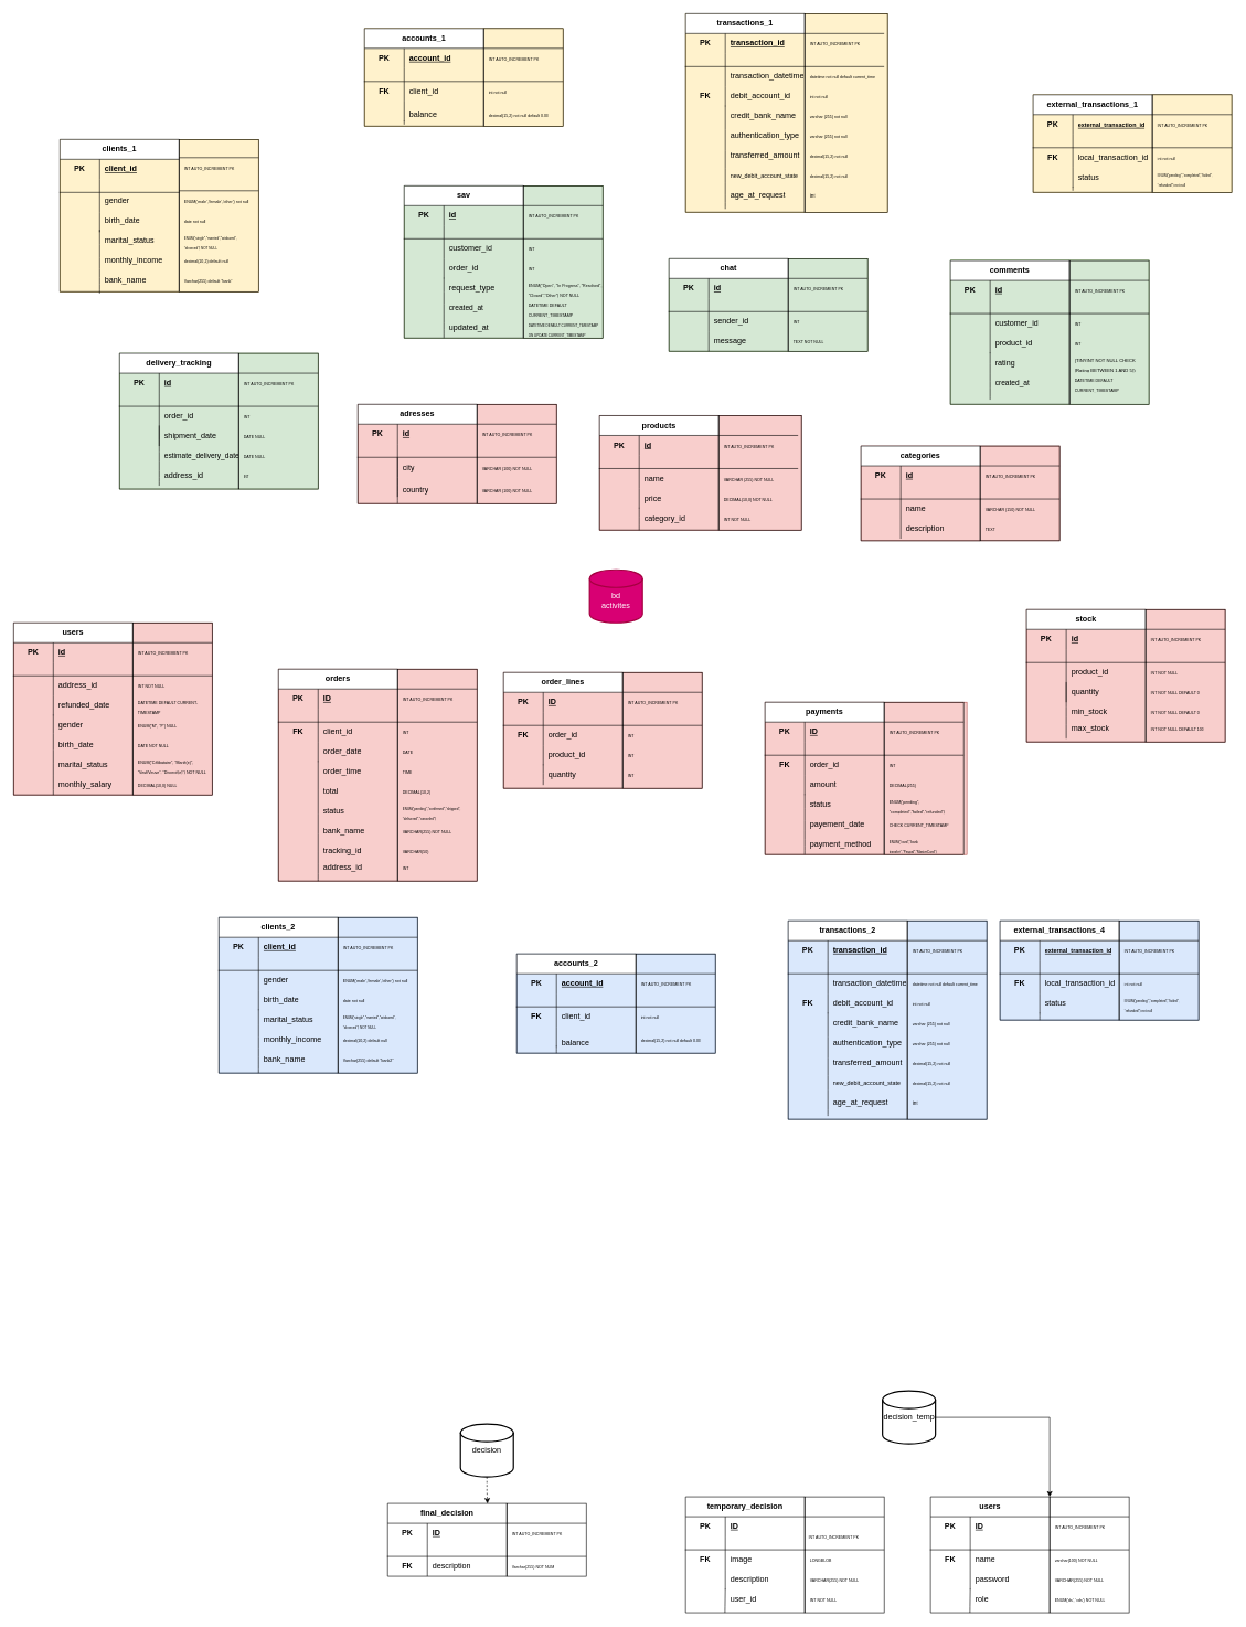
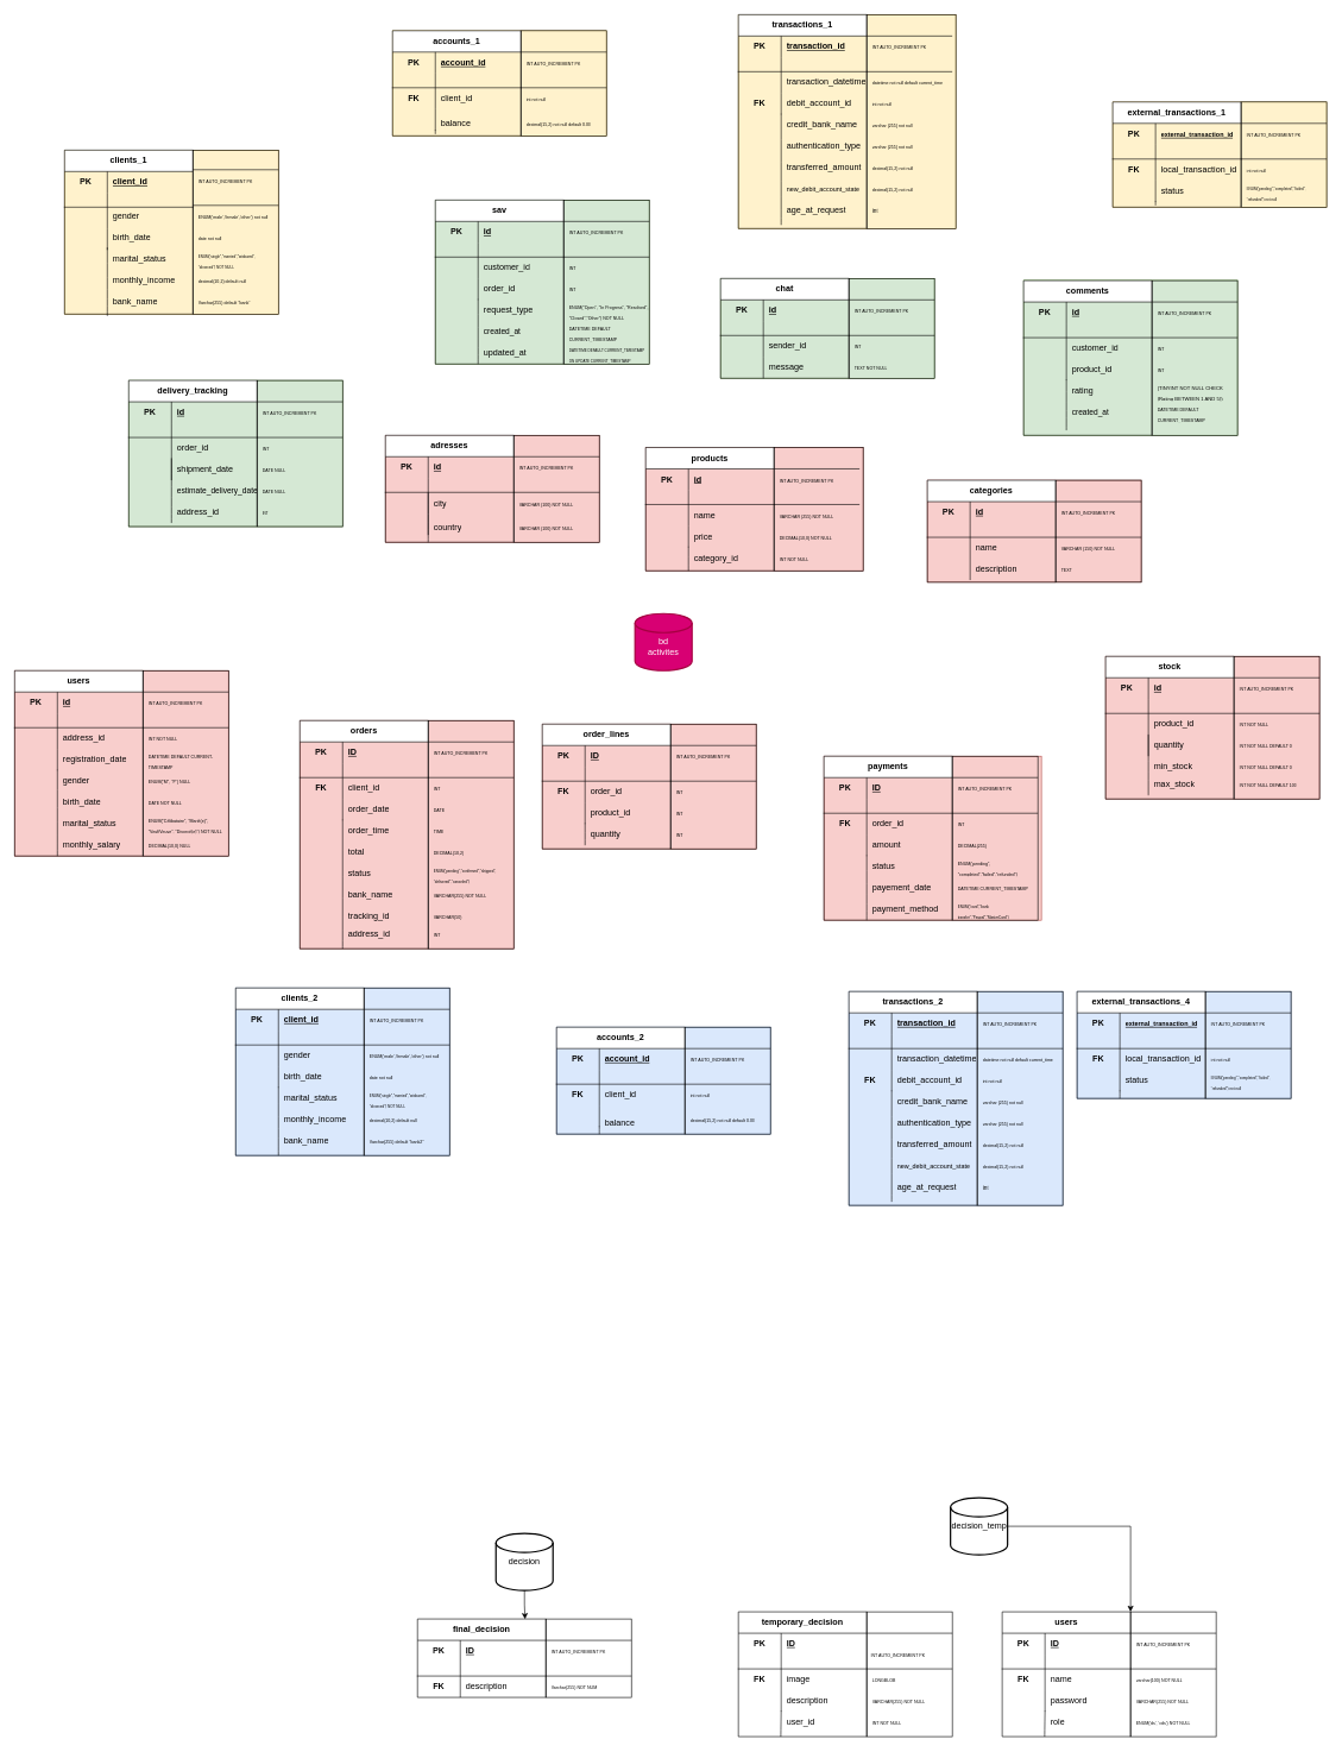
- <mxCell id="38" value="refunded_date" style="shape=partialRectangle;connectable=0;fillColor=none;top=0;left=0;bottom=0;right=0;align=left;spacingLeft=6;overflow=hidden;html=1;whiteSpace=wrap;" parent="1" vertex="1"><mxGeometry x="80" y="1050" width="120" height="30" as="geometry"><mxRectangle width="120" height="30" as="alternateBounds" /></mxGeometry></mxCell>
+ <mxCell id="38" value="registration_date" style="shape=partialRectangle;connectable=0;fillColor=none;top=0;left=0;bottom=0;right=0;align=left;spacingLeft=6;overflow=hidden;html=1;whiteSpace=wrap;" parent="1" vertex="1"><mxGeometry x="80" y="1050" width="120" height="30" as="geometry"><mxRectangle width="120" height="30" as="alternateBounds" /></mxGeometry></mxCell>
- <mxCell id="247" value="&lt;span style=&quot;font-size: 6px;&quot;&gt;CHECK CURRENT_TIMESTAMP&lt;/span&gt;" style="shape=partialRectangle;connectable=0;fillColor=none;top=0;left=0;bottom=0;right=0;align=left;spacingLeft=6;overflow=hidden;html=1;whiteSpace=wrap;" parent="1" vertex="1"><mxGeometry x="1335" y="1230" width="120" height="30" as="geometry"><mxRectangle width="120" height="30" as="alternateBounds" /></mxGeometry></mxCell>
+ <mxCell id="247" value="&lt;span style=&quot;font-size: 6px;&quot;&gt;DATETIME CURRENT_TIMESTAMP&lt;/span&gt;" style="shape=partialRectangle;connectable=0;fillColor=none;top=0;left=0;bottom=0;right=0;align=left;spacingLeft=6;overflow=hidden;html=1;whiteSpace=wrap;" parent="1" vertex="1"><mxGeometry x="1335" y="1230" width="120" height="30" as="geometry"><mxRectangle width="120" height="30" as="alternateBounds" /></mxGeometry></mxCell>
- <mxCell id="548" style="edgeStyle=orthogonalEdgeStyle;rounded=0;orthogonalLoop=1;jettySize=auto;html=1;entryX=0.838;entryY=0.003;entryDx=0;entryDy=0;entryPerimeter=0;dashed=1;" parent="1" source="531" target="532" edge="1"><mxGeometry relative="1" as="geometry" /></mxCell>
+ <mxCell id="548" style="edgeStyle=orthogonalEdgeStyle;rounded=0;orthogonalLoop=1;jettySize=auto;html=1;entryX=0.838;entryY=0.003;entryDx=0;entryDy=0;entryPerimeter=0;" parent="1" source="531" target="532" edge="1"><mxGeometry relative="1" as="geometry" /></mxCell>
